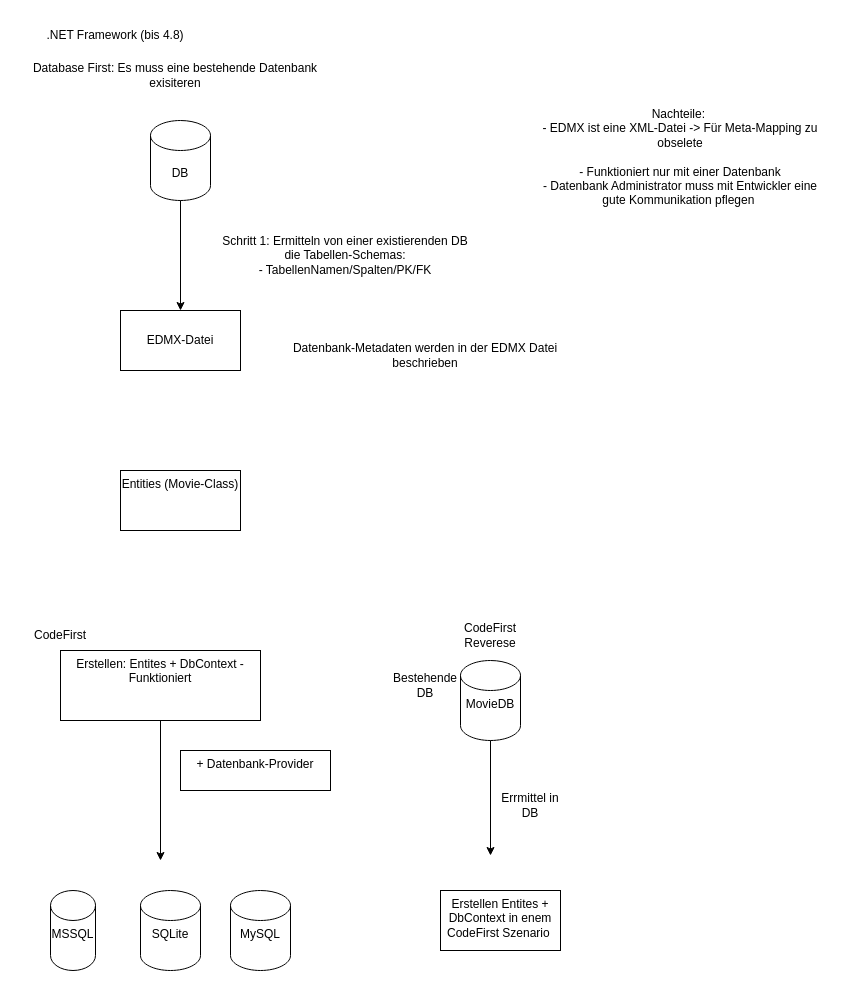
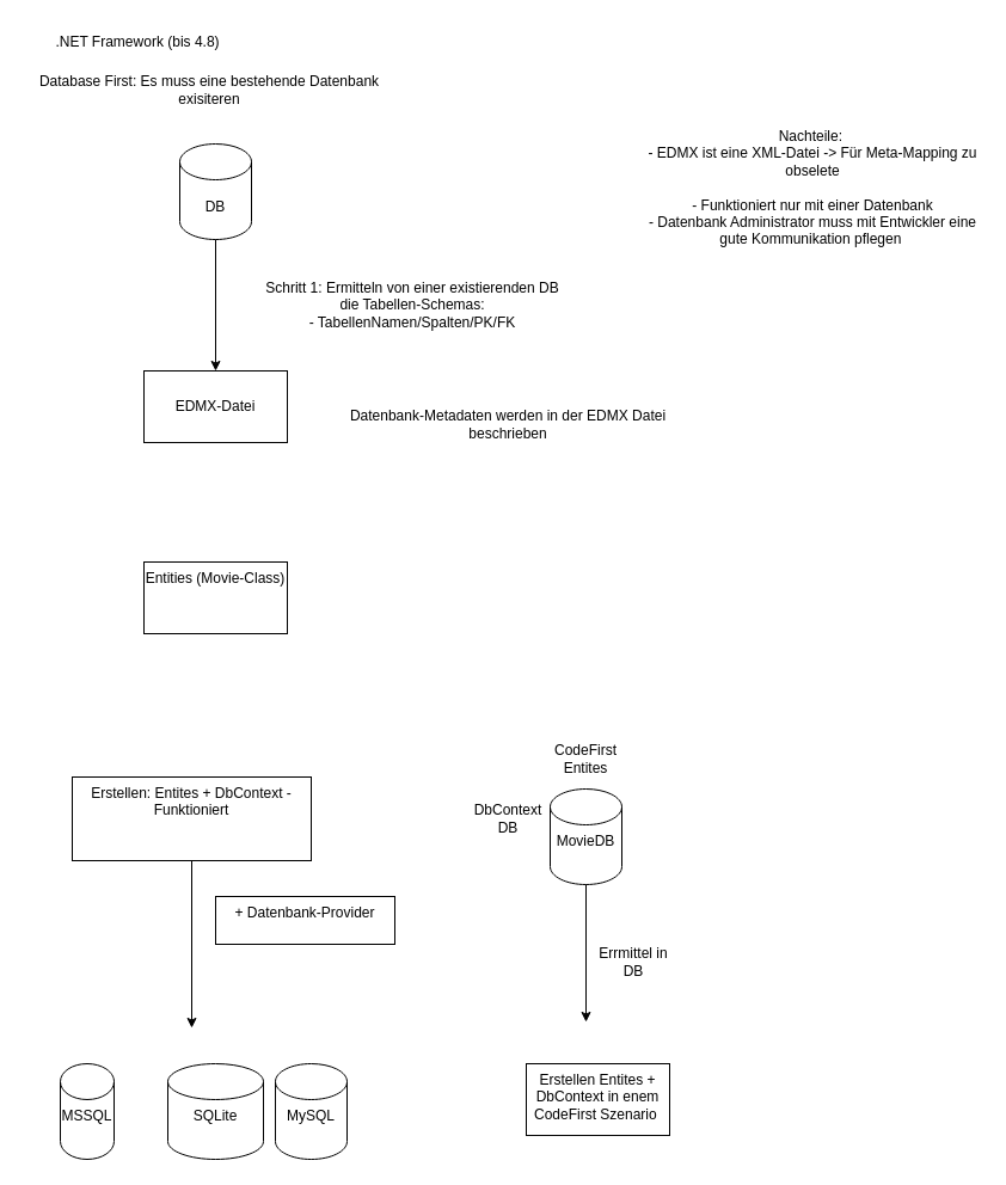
- <mxCell id="11" value="CodeFirst" style="text;html=1;strokeColor=none;fillColor=none;align=center;verticalAlign=middle;whiteSpace=wrap;rounded=0;" vertex="1" parent="1"><mxGeometry x="30" y="620" width="60" height="30" as="geometry" /></mxCell>
- <mxCell id="18" value="CodeFirst Reverese" style="text;html=1;strokeColor=none;fillColor=none;align=center;verticalAlign=middle;whiteSpace=wrap;rounded=0;" vertex="1" parent="1"><mxGeometry x="445" y="620" width="90" height="30" as="geometry" /></mxCell>
+ <mxCell id="18" value="CodeFirst Entites" style="text;html=1;strokeColor=none;fillColor=none;align=center;verticalAlign=middle;whiteSpace=wrap;rounded=0;" vertex="1" parent="1"><mxGeometry x="445" y="620" width="90" height="30" as="geometry" /></mxCell>
- <mxCell id="20" value="Bestehende DB" style="text;html=1;strokeColor=none;fillColor=none;align=center;verticalAlign=middle;whiteSpace=wrap;rounded=0;" vertex="1" parent="1"><mxGeometry x="395" y="670" width="60" height="30" as="geometry" /></mxCell>
+ <mxCell id="20" value="DbContext DB" style="text;html=1;strokeColor=none;fillColor=none;align=center;verticalAlign=middle;whiteSpace=wrap;rounded=0;" vertex="1" parent="1"><mxGeometry x="395" y="670" width="60" height="30" as="geometry" /></mxCell>
- <mxCell id="16" value="SQLite" style="shape=cylinder3;whiteSpace=wrap;html=1;boundedLbl=1;backgroundOutline=1;size=15;verticalAlign=top;" vertex="1" parent="1"><mxGeometry x="140" y="890" width="60" height="80" as="geometry" /></mxCell>
+ <mxCell id="16" value="SQLite" style="shape=cylinder3;whiteSpace=wrap;html=1;boundedLbl=1;backgroundOutline=1;size=15;verticalAlign=top;" vertex="1" parent="1"><mxGeometry x="140" y="890" width="80" height="80" as="geometry" /></mxCell>
